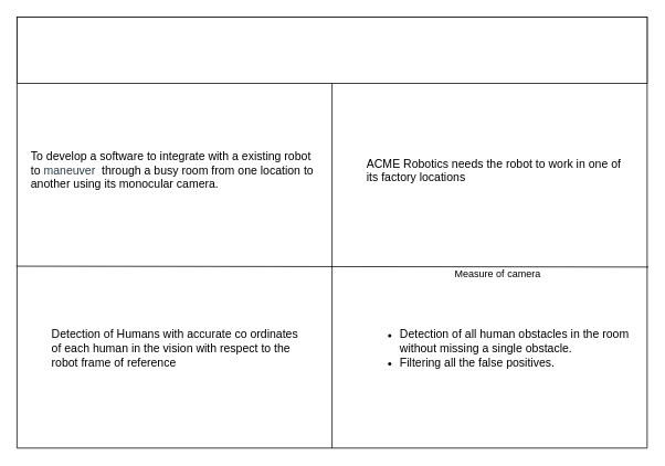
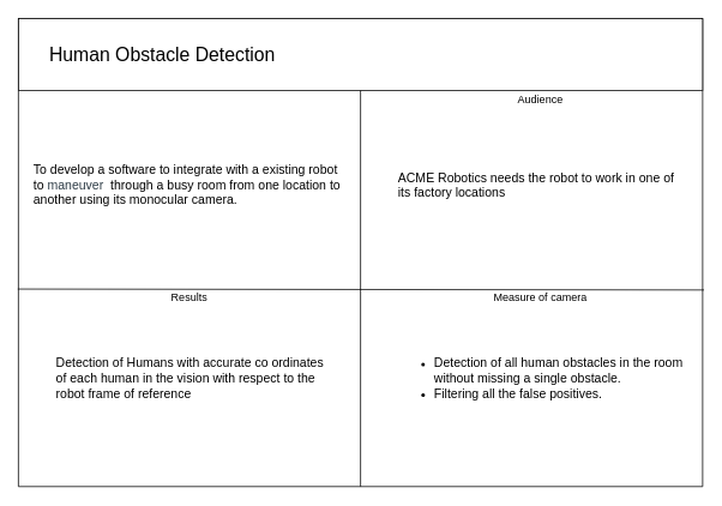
+ <mxCell id="5" value="&lt;font style=&quot;font-size: 21px&quot;&gt;Human Obstacle Detection&lt;/font&gt;" style="text;html=1;strokeColor=none;fillColor=none;align=center;verticalAlign=middle;whiteSpace=wrap;rounded=0;" vertex="1" parent="2"><mxGeometry x="30" y="30" width="260" height="20" as="geometry" /></mxCell>
+ <mxCell id="6" value="Audience" style="text;html=1;strokeColor=none;fillColor=none;align=center;verticalAlign=middle;whiteSpace=wrap;rounded=0;" vertex="1" parent="2"><mxGeometry x="560" y="80" width="40" height="20" as="geometry" /></mxCell>
+ <mxCell id="7" value="Results" style="text;html=1;strokeColor=none;fillColor=none;align=center;verticalAlign=middle;whiteSpace=wrap;rounded=0;" vertex="1" parent="2"><mxGeometry x="170" y="300" width="40" height="20" as="geometry" /></mxCell>
